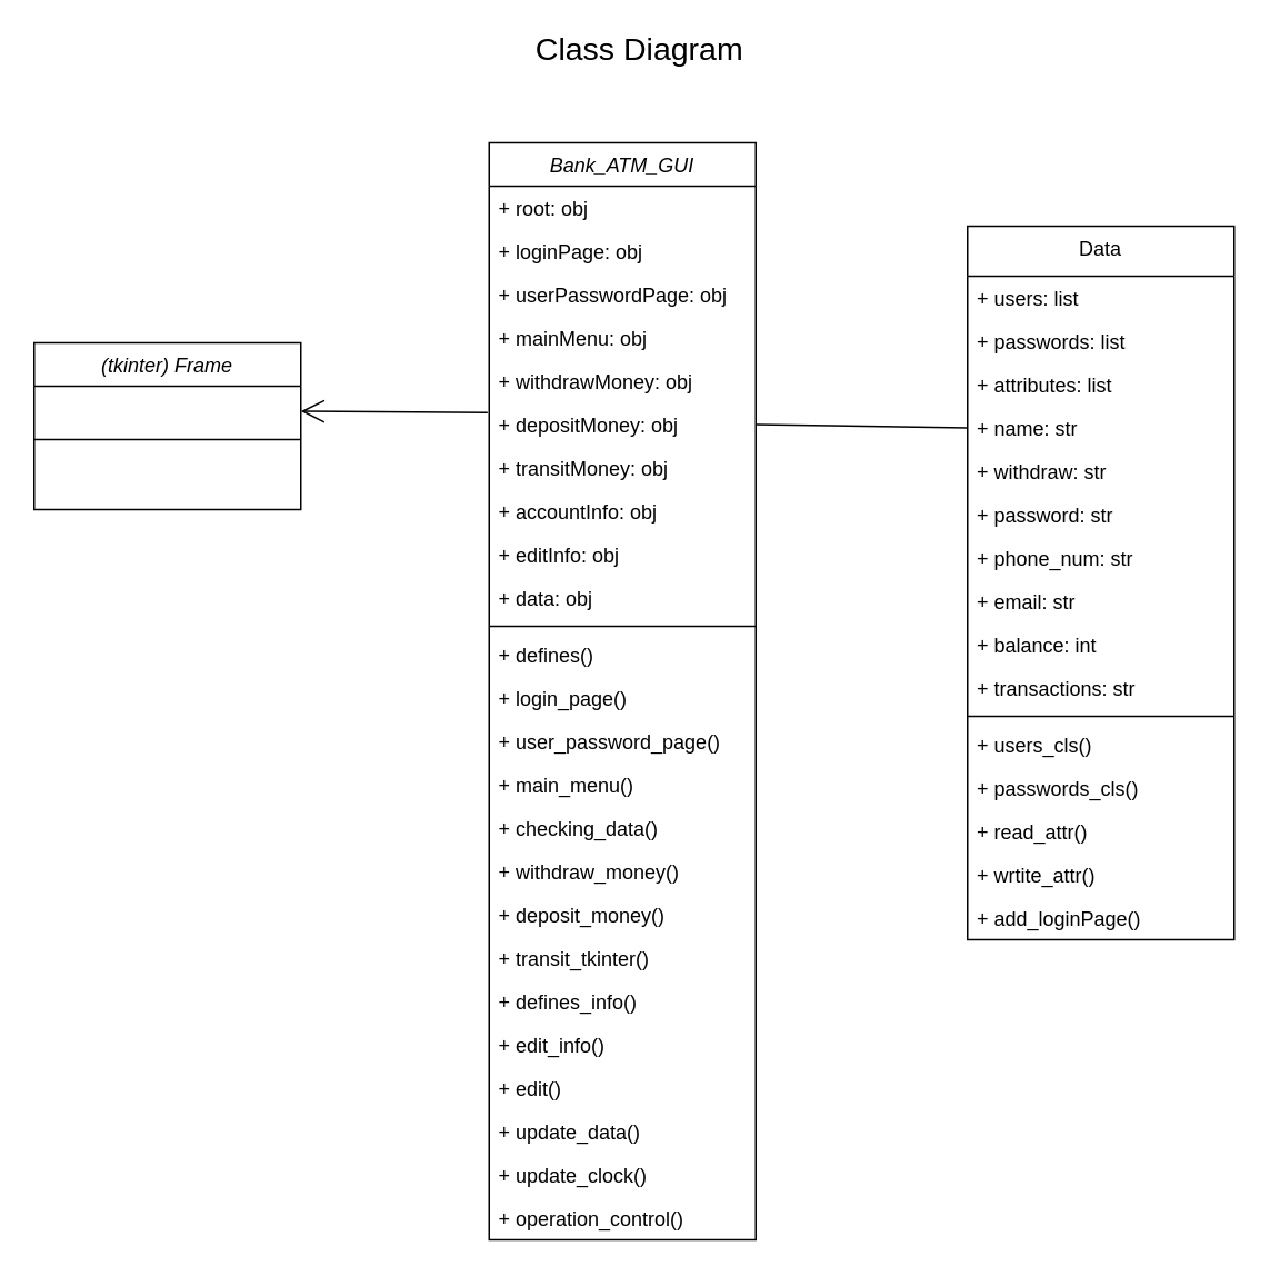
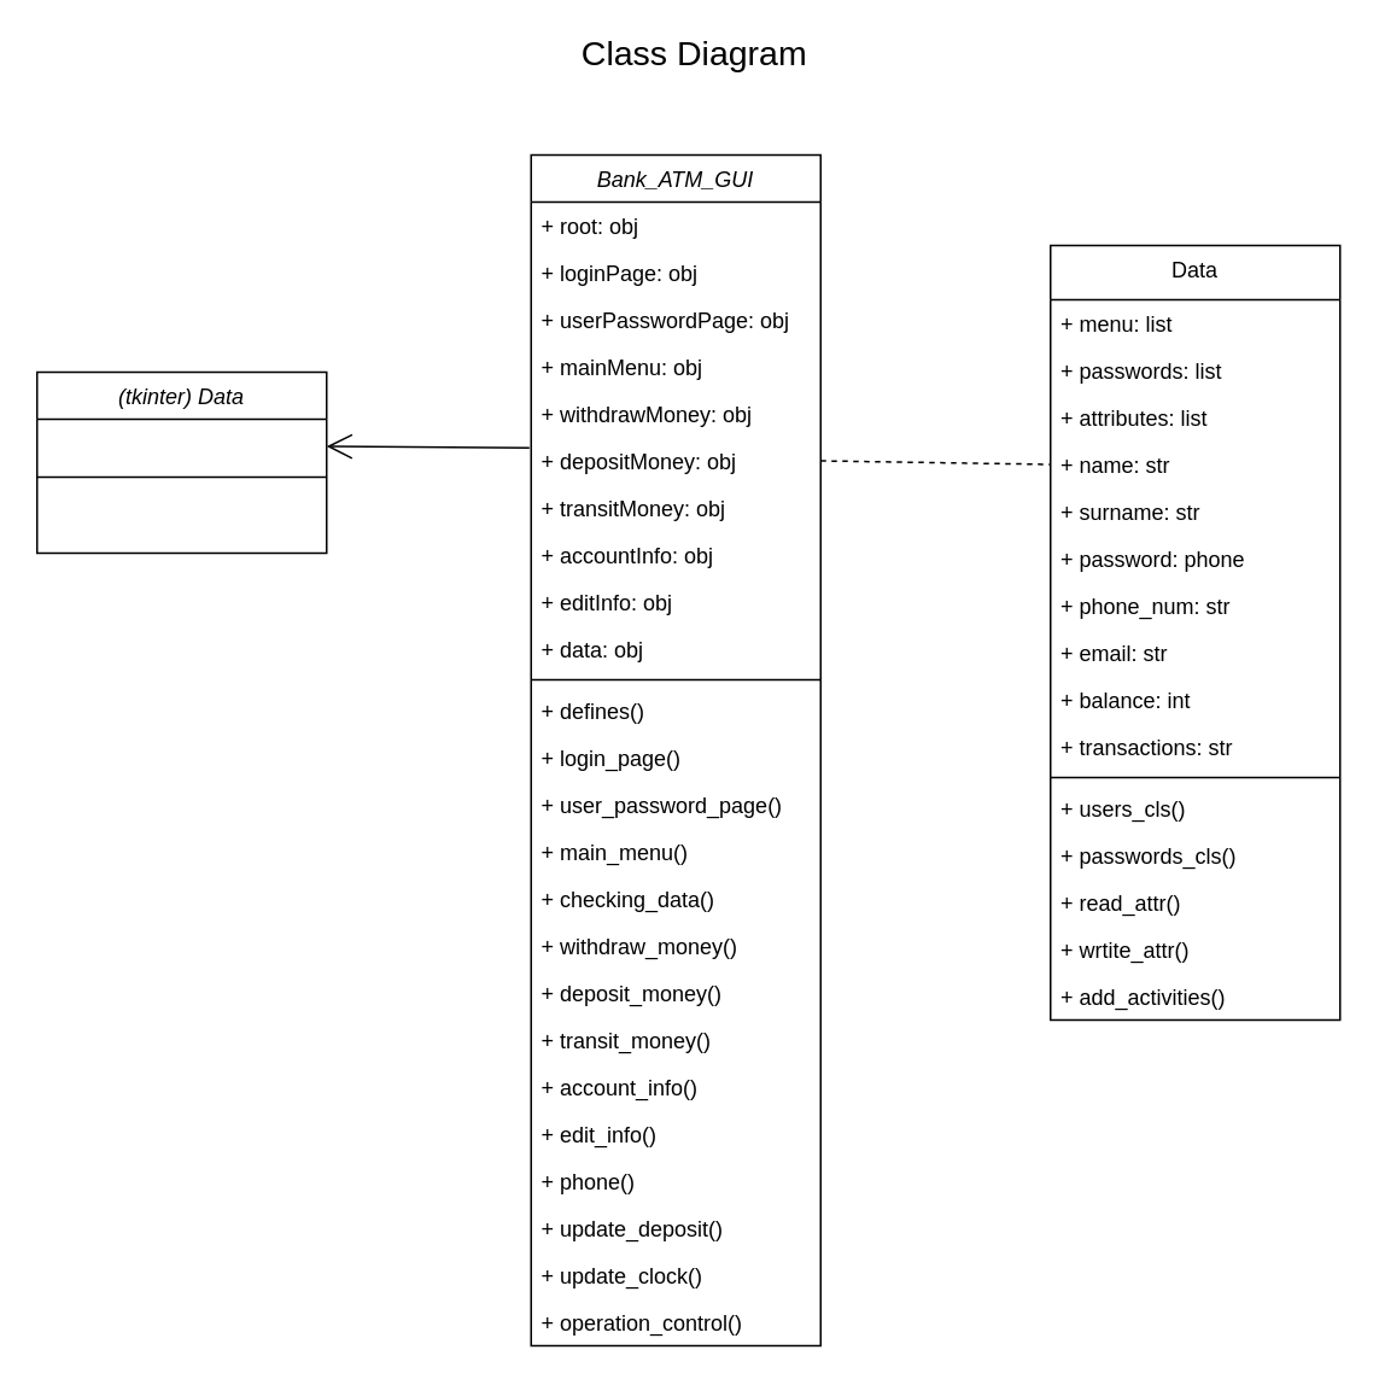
- <mxCell id="3" value="+ users: list&#10;" style="text;align=left;verticalAlign=top;spacingLeft=4;spacingRight=4;overflow=hidden;rotatable=0;points=[[0,0.5],[1,0.5]];portConstraint=eastwest;rounded=0;shadow=0;html=0;" parent="2" vertex="1"><mxGeometry y="30" width="160" height="26" as="geometry" /></mxCell>
+ <mxCell id="3" value="+ menu: list&#10;" style="text;align=left;verticalAlign=top;spacingLeft=4;spacingRight=4;overflow=hidden;rotatable=0;points=[[0,0.5],[1,0.5]];portConstraint=eastwest;rounded=0;shadow=0;html=0;" parent="2" vertex="1"><mxGeometry y="30" width="160" height="26" as="geometry" /></mxCell>
- <mxCell id="19" value="(tkinter) Frame" style="swimlane;fontStyle=2;align=center;verticalAlign=top;childLayout=stackLayout;horizontal=1;startSize=26;horizontalStack=0;resizeParent=1;resizeLast=0;collapsible=1;marginBottom=0;rounded=0;shadow=0;strokeWidth=1;" parent="1" vertex="1"><mxGeometry x="20" y="205" width="160" height="100" as="geometry"><mxRectangle x="230" y="140" width="160" height="26" as="alternateBounds" /></mxGeometry></mxCell>
+ <mxCell id="19" value="(tkinter) Data" style="swimlane;fontStyle=2;align=center;verticalAlign=top;childLayout=stackLayout;horizontal=1;startSize=26;horizontalStack=0;resizeParent=1;resizeLast=0;collapsible=1;marginBottom=0;rounded=0;shadow=0;strokeWidth=1;" parent="1" vertex="1"><mxGeometry x="20" y="205" width="160" height="100" as="geometry"><mxRectangle x="230" y="140" width="160" height="26" as="alternateBounds" /></mxGeometry></mxCell>
- <mxCell id="47" value="" style="endArrow=none;endFill=0;endSize=12;html=1;exitX=1;exitY=0.5;exitDx=0;exitDy=0;entryX=0;entryY=0.5;entryDx=0;entryDy=0;" parent="1" source="27" target="6" edge="1"><mxGeometry width="160" relative="1" as="geometry"><mxPoint x="511.6" y="78.808" as="sourcePoint" /><mxPoint x="579.84" y="198.84" as="targetPoint" /></mxGeometry></mxCell>
+ <mxCell id="47" value="" style="endArrow=none;endFill=0;endSize=12;html=1;exitX=1;exitY=0.5;exitDx=0;exitDy=0;entryX=0;entryY=0.5;entryDx=0;entryDy=0;dashed=1;" parent="1" source="27" target="6" edge="1"><mxGeometry width="160" relative="1" as="geometry"><mxPoint x="511.6" y="78.808" as="sourcePoint" /><mxPoint x="579.84" y="198.84" as="targetPoint" /></mxGeometry></mxCell>
- <mxCell id="7" value="+ withdraw: str&#10;" style="text;align=left;verticalAlign=top;spacingLeft=4;spacingRight=4;overflow=hidden;rotatable=0;points=[[0,0.5],[1,0.5]];portConstraint=eastwest;rounded=0;shadow=0;html=0;" vertex="1" parent="2"><mxGeometry y="134" width="160" height="26" as="geometry" /></mxCell>
+ <mxCell id="7" value="+ surname: str&#10;" style="text;align=left;verticalAlign=top;spacingLeft=4;spacingRight=4;overflow=hidden;rotatable=0;points=[[0,0.5],[1,0.5]];portConstraint=eastwest;rounded=0;shadow=0;html=0;" vertex="1" parent="2"><mxGeometry y="134" width="160" height="26" as="geometry" /></mxCell>
- <mxCell id="8" value="+ password: str&#10;" style="text;align=left;verticalAlign=top;spacingLeft=4;spacingRight=4;overflow=hidden;rotatable=0;points=[[0,0.5],[1,0.5]];portConstraint=eastwest;rounded=0;shadow=0;html=0;" vertex="1" parent="2"><mxGeometry y="160" width="160" height="26" as="geometry" /></mxCell>
+ <mxCell id="8" value="+ password: phone&#10;" style="text;align=left;verticalAlign=top;spacingLeft=4;spacingRight=4;overflow=hidden;rotatable=0;points=[[0,0.5],[1,0.5]];portConstraint=eastwest;rounded=0;shadow=0;html=0;" vertex="1" parent="2"><mxGeometry y="160" width="160" height="26" as="geometry" /></mxCell>
- <mxCell id="18" value="+ add_loginPage()" style="text;align=left;verticalAlign=top;spacingLeft=4;spacingRight=4;overflow=hidden;rotatable=0;points=[[0,0.5],[1,0.5]];portConstraint=eastwest;fontStyle=0" vertex="1" parent="2"><mxGeometry y="402" width="160" height="26" as="geometry" /></mxCell>
+ <mxCell id="18" value="+ add_activities()" style="text;align=left;verticalAlign=top;spacingLeft=4;spacingRight=4;overflow=hidden;rotatable=0;points=[[0,0.5],[1,0.5]];portConstraint=eastwest;fontStyle=0" vertex="1" parent="2"><mxGeometry y="402" width="160" height="26" as="geometry" /></mxCell>
- <mxCell id="40" value="+ transit_tkinter()" style="text;align=left;verticalAlign=top;spacingLeft=4;spacingRight=4;overflow=hidden;rotatable=0;points=[[0,0.5],[1,0.5]];portConstraint=eastwest;" vertex="1" parent="21"><mxGeometry y="476" width="160" height="26" as="geometry" /></mxCell>
+ <mxCell id="40" value="+ transit_money()" style="text;align=left;verticalAlign=top;spacingLeft=4;spacingRight=4;overflow=hidden;rotatable=0;points=[[0,0.5],[1,0.5]];portConstraint=eastwest;" vertex="1" parent="21"><mxGeometry y="476" width="160" height="26" as="geometry" /></mxCell>
- <mxCell id="41" value="+ defines_info()" style="text;align=left;verticalAlign=top;spacingLeft=4;spacingRight=4;overflow=hidden;rotatable=0;points=[[0,0.5],[1,0.5]];portConstraint=eastwest;" vertex="1" parent="21"><mxGeometry y="502" width="160" height="26" as="geometry" /></mxCell>
+ <mxCell id="41" value="+ account_info()" style="text;align=left;verticalAlign=top;spacingLeft=4;spacingRight=4;overflow=hidden;rotatable=0;points=[[0,0.5],[1,0.5]];portConstraint=eastwest;" vertex="1" parent="21"><mxGeometry y="502" width="160" height="26" as="geometry" /></mxCell>
- <mxCell id="43" value="+ edit()" style="text;align=left;verticalAlign=top;spacingLeft=4;spacingRight=4;overflow=hidden;rotatable=0;points=[[0,0.5],[1,0.5]];portConstraint=eastwest;rounded=0;shadow=0;html=0;" vertex="1" parent="21"><mxGeometry y="554" width="160" height="26" as="geometry" /></mxCell>
+ <mxCell id="43" value="+ phone()" style="text;align=left;verticalAlign=top;spacingLeft=4;spacingRight=4;overflow=hidden;rotatable=0;points=[[0,0.5],[1,0.5]];portConstraint=eastwest;rounded=0;shadow=0;html=0;" vertex="1" parent="21"><mxGeometry y="554" width="160" height="26" as="geometry" /></mxCell>
- <mxCell id="44" value="+ update_data()" style="text;align=left;verticalAlign=top;spacingLeft=4;spacingRight=4;overflow=hidden;rotatable=0;points=[[0,0.5],[1,0.5]];portConstraint=eastwest;" parent="21" vertex="1"><mxGeometry y="580" width="160" height="26" as="geometry" /></mxCell>
+ <mxCell id="44" value="+ update_deposit()" style="text;align=left;verticalAlign=top;spacingLeft=4;spacingRight=4;overflow=hidden;rotatable=0;points=[[0,0.5],[1,0.5]];portConstraint=eastwest;" parent="21" vertex="1"><mxGeometry y="580" width="160" height="26" as="geometry" /></mxCell>
